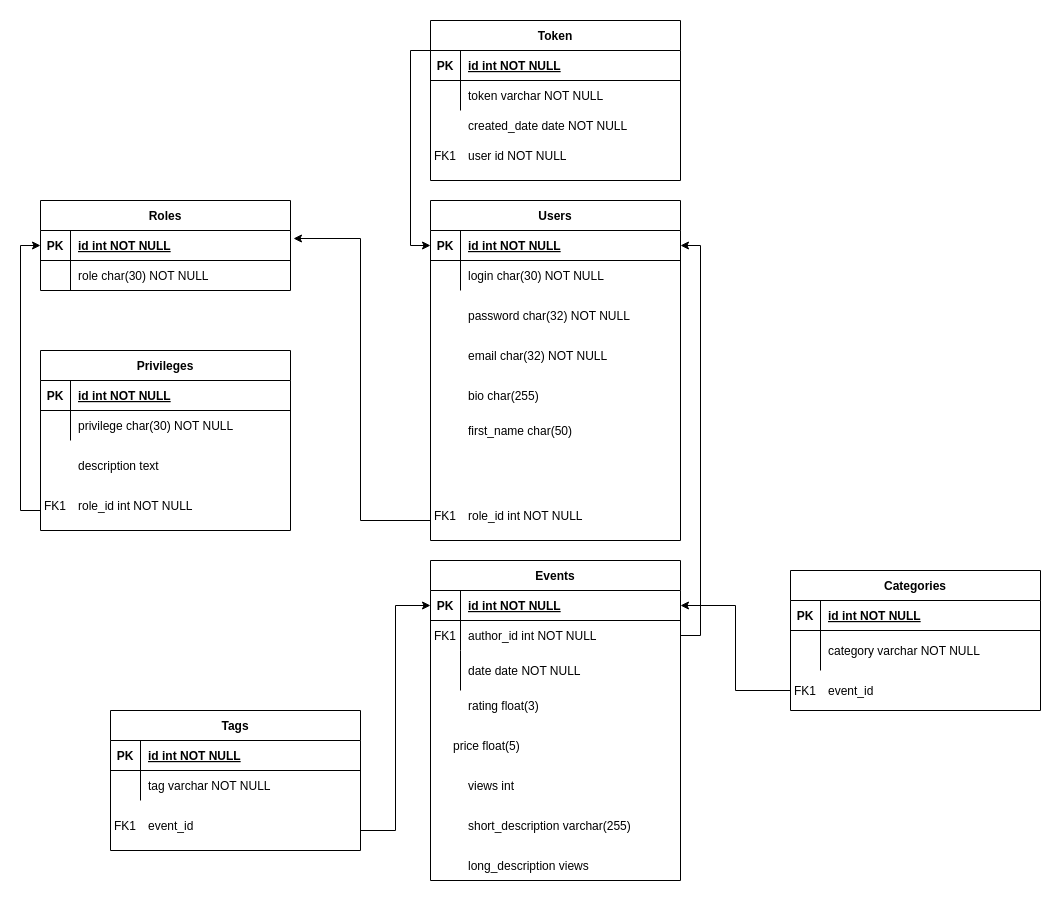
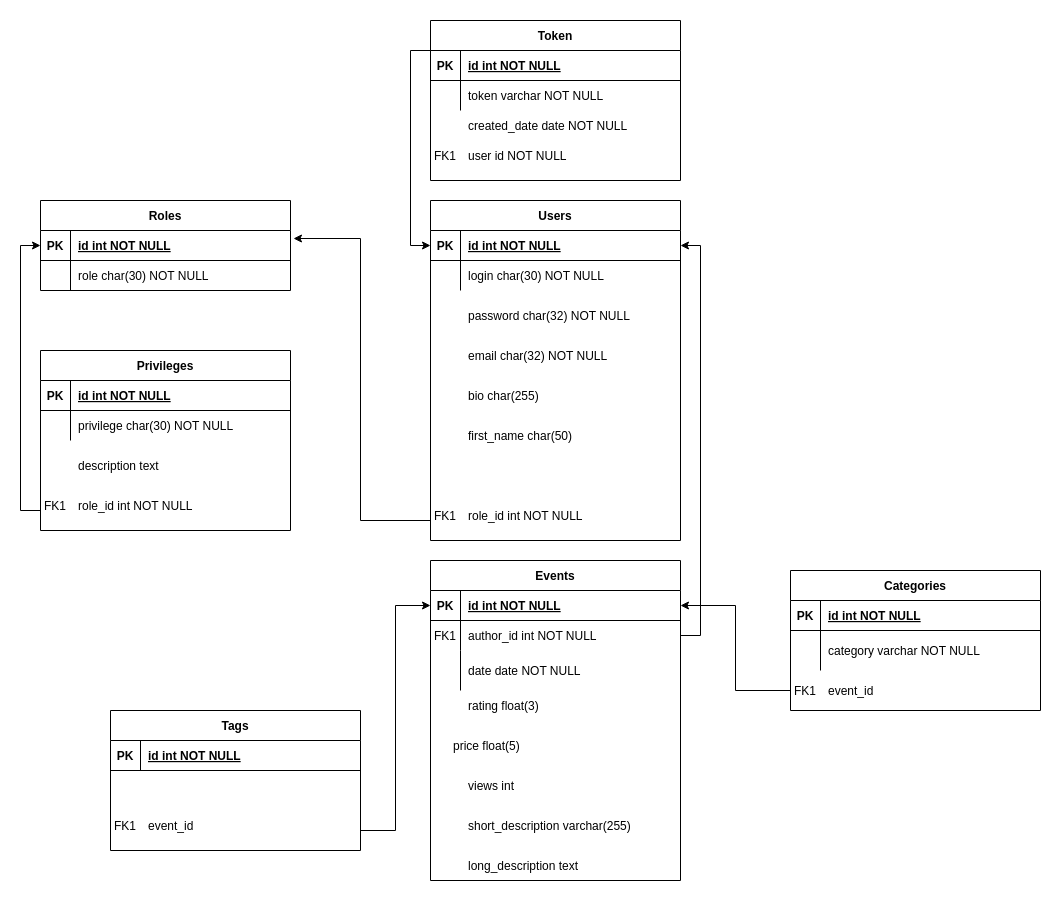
- <mxCell id="28" value="first_name char(50)" style="shape=partialRectangle;overflow=hidden;connectable=0;fillColor=none;top=0;left=0;bottom=0;right=0;align=left;spacingLeft=6;" vertex="1" parent="1"><mxGeometry x="460" y="420" width="165" height="20" as="geometry" /></mxCell>
+ <mxCell id="28" value="first_name char(50)" style="shape=partialRectangle;overflow=hidden;connectable=0;fillColor=none;top=0;left=0;bottom=0;right=0;align=left;spacingLeft=6;" vertex="1" parent="1"><mxGeometry x="460" y="420" width="220" height="30" as="geometry" /></mxCell>
- <mxCell id="70" value="tag varchar NOT NULL" style="shape=partialRectangle;overflow=hidden;connectable=0;fillColor=none;top=0;left=0;bottom=0;right=0;align=left;spacingLeft=6;" vertex="1" parent="68"><mxGeometry x="30" width="220" height="30" as="geometry" /></mxCell>
- <mxCell id="24" value="long_description views" style="shape=partialRectangle;overflow=hidden;connectable=0;fillColor=none;top=0;left=0;bottom=0;right=0;align=left;spacingLeft=6;" vertex="1" parent="1"><mxGeometry x="460" y="850" width="220" height="30" as="geometry" /></mxCell>
+ <mxCell id="24" value="long_description text" style="shape=partialRectangle;overflow=hidden;connectable=0;fillColor=none;top=0;left=0;bottom=0;right=0;align=left;spacingLeft=6;" vertex="1" parent="1"><mxGeometry x="460" y="850" width="220" height="30" as="geometry" /></mxCell>
